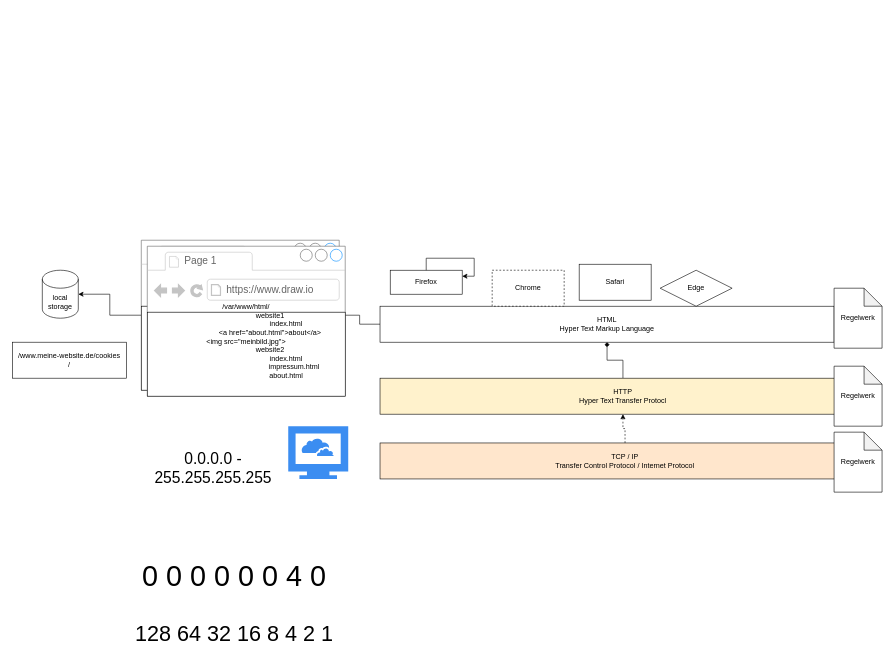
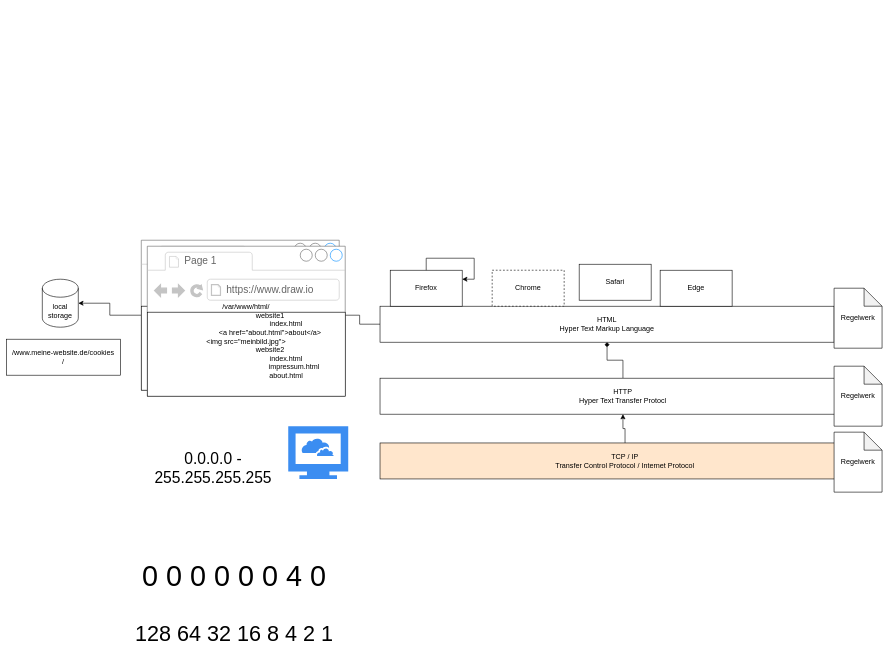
- <mxCell id="16" value="Firefox" style="rounded=0;whiteSpace=wrap;html=1;" vertex="1" parent="1"><mxGeometry x="650" y="450" width="120" height="40" as="geometry" /></mxCell>
+ <mxCell id="16" value="Firefox" style="rounded=0;whiteSpace=wrap;html=1;" vertex="1" parent="1"><mxGeometry x="650" y="450" width="120" height="60" as="geometry" /></mxCell>
- <mxCell id="19" value="Edge" style="rhombus;whiteSpace=wrap;html=1;" vertex="1" parent="1"><mxGeometry x="1100" y="450" width="120" height="60" as="geometry" /></mxCell>
+ <mxCell id="19" value="Edge" style="rounded=0;whiteSpace=wrap;html=1;" vertex="1" parent="1"><mxGeometry x="1100" y="450" width="120" height="60" as="geometry" /></mxCell>
- <mxCell id="26" value="local storage" style="shape=cylinder3;whiteSpace=wrap;html=1;boundedLbl=1;backgroundOutline=1;size=15;" vertex="1" parent="1"><mxGeometry x="70" y="450" width="60" height="80" as="geometry" /></mxCell>
+ <mxCell id="26" value="local storage" style="shape=cylinder3;whiteSpace=wrap;html=1;boundedLbl=1;backgroundOutline=1;size=15;" vertex="1" parent="1"><mxGeometry x="70" y="465" width="60" height="80" as="geometry" /></mxCell>
- <mxCell id="27" value="/www.meine-website.de/cookies&lt;div&gt;/&lt;/div&gt;" style="rounded=0;whiteSpace=wrap;html=1;" vertex="1" parent="1"><mxGeometry x="20" y="570" width="190" height="60" as="geometry" /></mxCell>
+ <mxCell id="27" value="/www.meine-website.de/cookies&lt;div&gt;/&lt;/div&gt;" style="rounded=0;whiteSpace=wrap;html=1;" vertex="1" parent="1"><mxGeometry x="10" y="565" width="190" height="60" as="geometry" /></mxCell>
- <mxCell id="4" value="HTTP&lt;div&gt;Hyper Text Transfer Protocl&lt;/div&gt;" style="rounded=0;whiteSpace=wrap;html=1;fillColor=#fff2cc;" vertex="1" parent="1"><mxGeometry x="633" y="630" width="810" height="60" as="geometry" /></mxCell>
+ <mxCell id="4" value="HTTP&lt;div&gt;Hyper Text Transfer Protocl&lt;/div&gt;" style="rounded=0;whiteSpace=wrap;html=1;" vertex="1" parent="1"><mxGeometry x="633" y="630" width="810" height="60" as="geometry" /></mxCell>
- <mxCell id="6" style="edgeStyle=orthogonalEdgeStyle;rounded=0;orthogonalLoop=1;jettySize=auto;html=1;dashed=1;" edge="1" parent="1" source="7" target="4"><mxGeometry relative="1" as="geometry" /></mxCell>
+ <mxCell id="6" style="edgeStyle=orthogonalEdgeStyle;rounded=0;orthogonalLoop=1;jettySize=auto;html=1;" edge="1" parent="1" source="7" target="4"><mxGeometry relative="1" as="geometry" /></mxCell>
